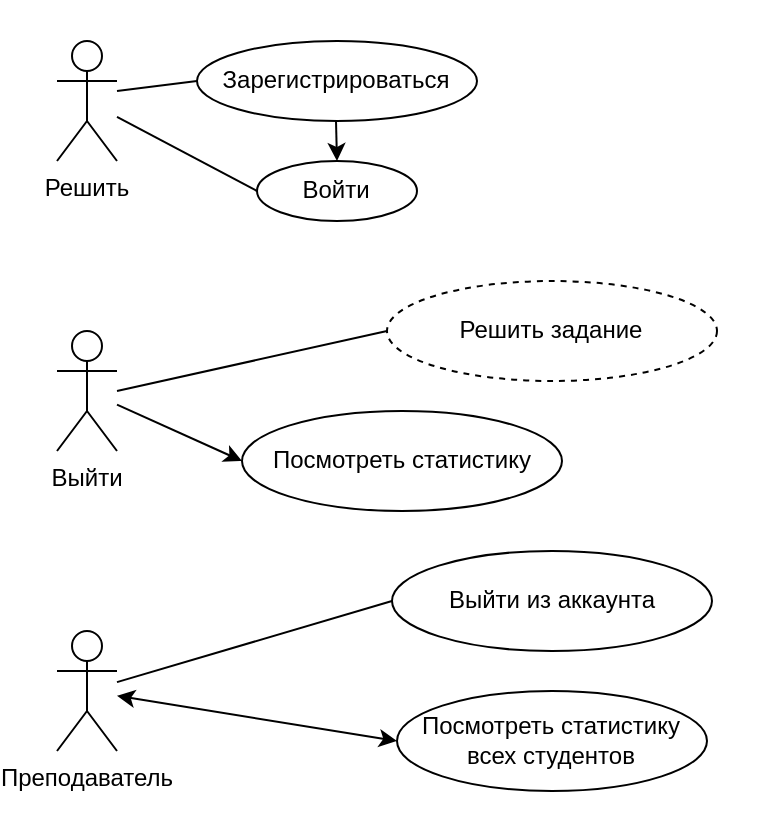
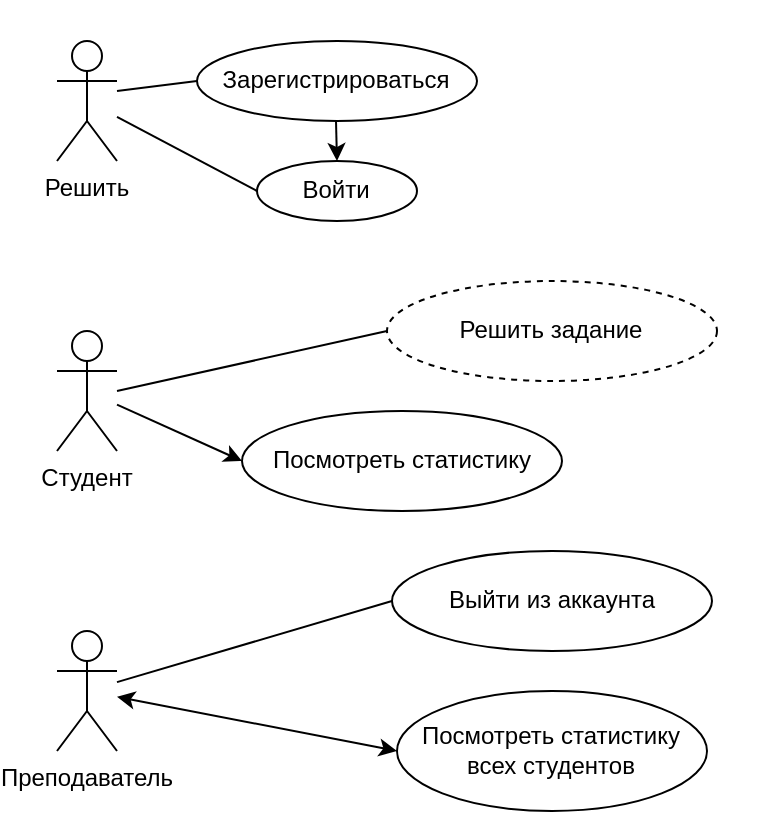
- <mxCell id="4" value="Выйти" style="shape=umlActor;verticalLabelPosition=bottom;verticalAlign=top;html=1;outlineConnect=0;" parent="1" vertex="1"><mxGeometry x="20" y="165" width="30" height="60" as="geometry" /></mxCell>
+ <mxCell id="4" value="Студент" style="shape=umlActor;verticalLabelPosition=bottom;verticalAlign=top;html=1;outlineConnect=0;" parent="1" vertex="1"><mxGeometry x="20" y="165" width="30" height="60" as="geometry" /></mxCell>
- <mxCell id="16" value="Посмотреть статистику всех студентов" style="ellipse;whiteSpace=wrap;html=1;" vertex="1" parent="1"><mxGeometry x="190" y="345" width="155" height="50" as="geometry" /></mxCell>
+ <mxCell id="16" value="Посмотреть статистику всех студентов" style="ellipse;whiteSpace=wrap;html=1;" vertex="1" parent="1"><mxGeometry x="190" y="345" width="155" height="60" as="geometry" /></mxCell>
